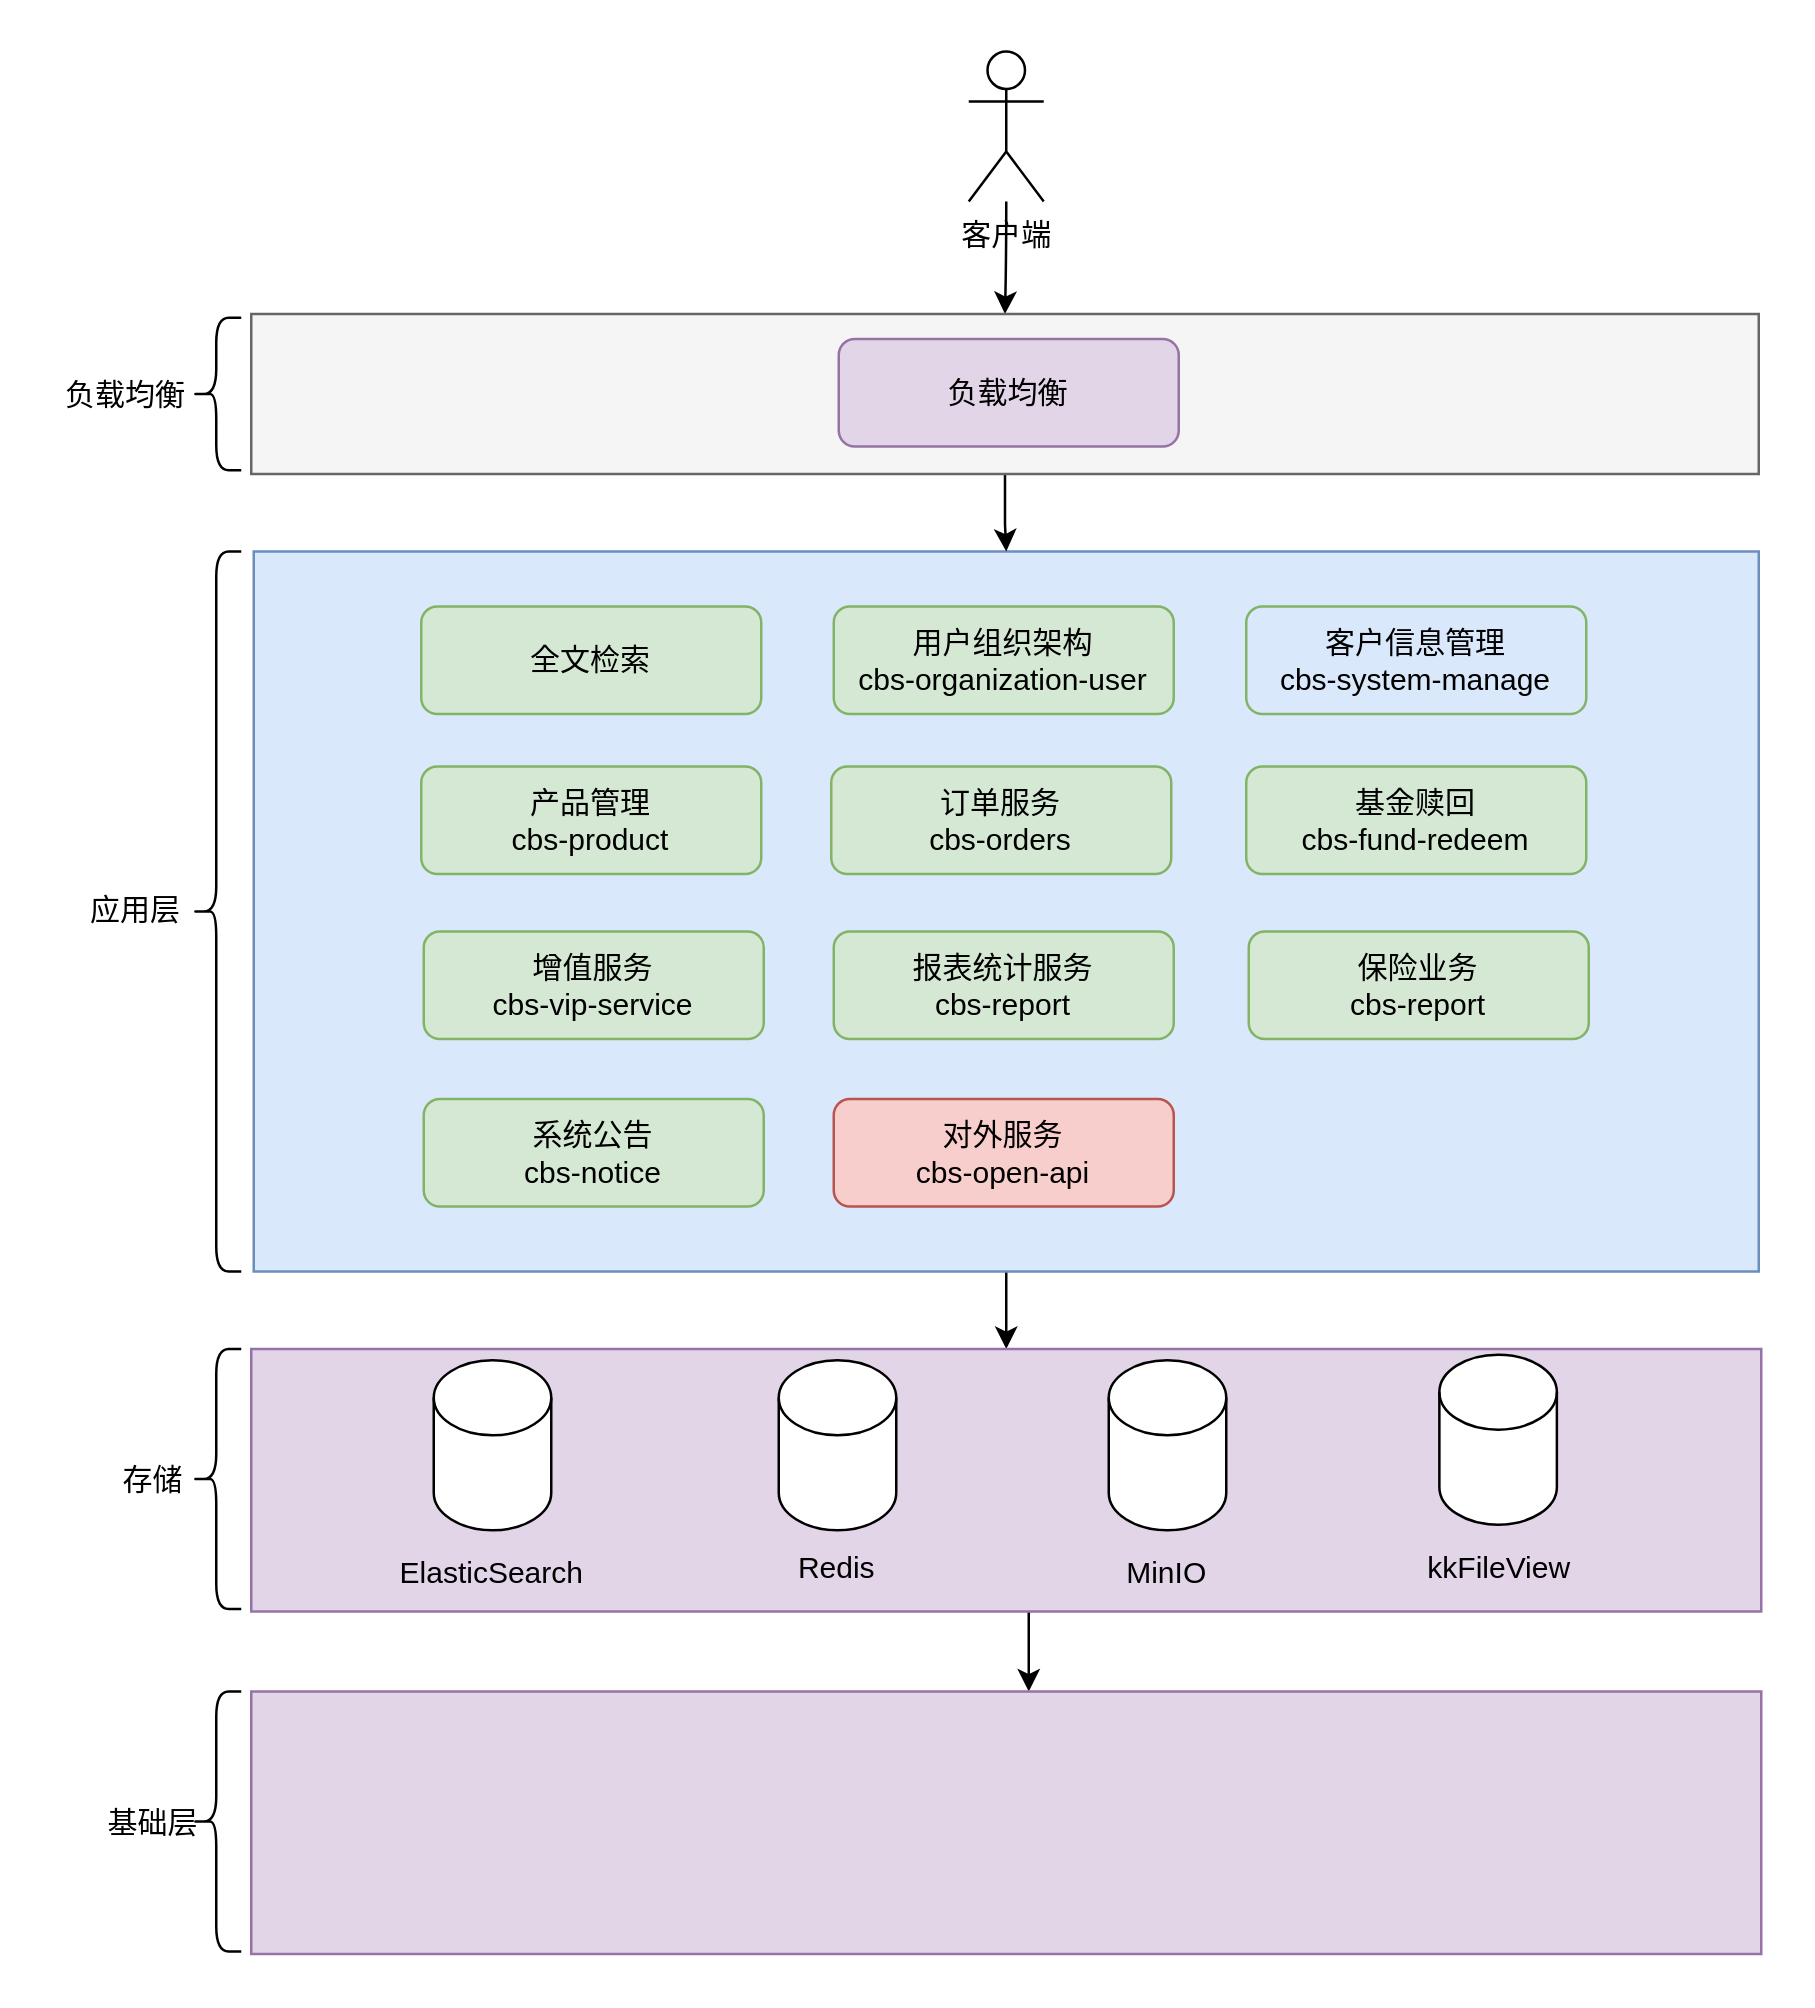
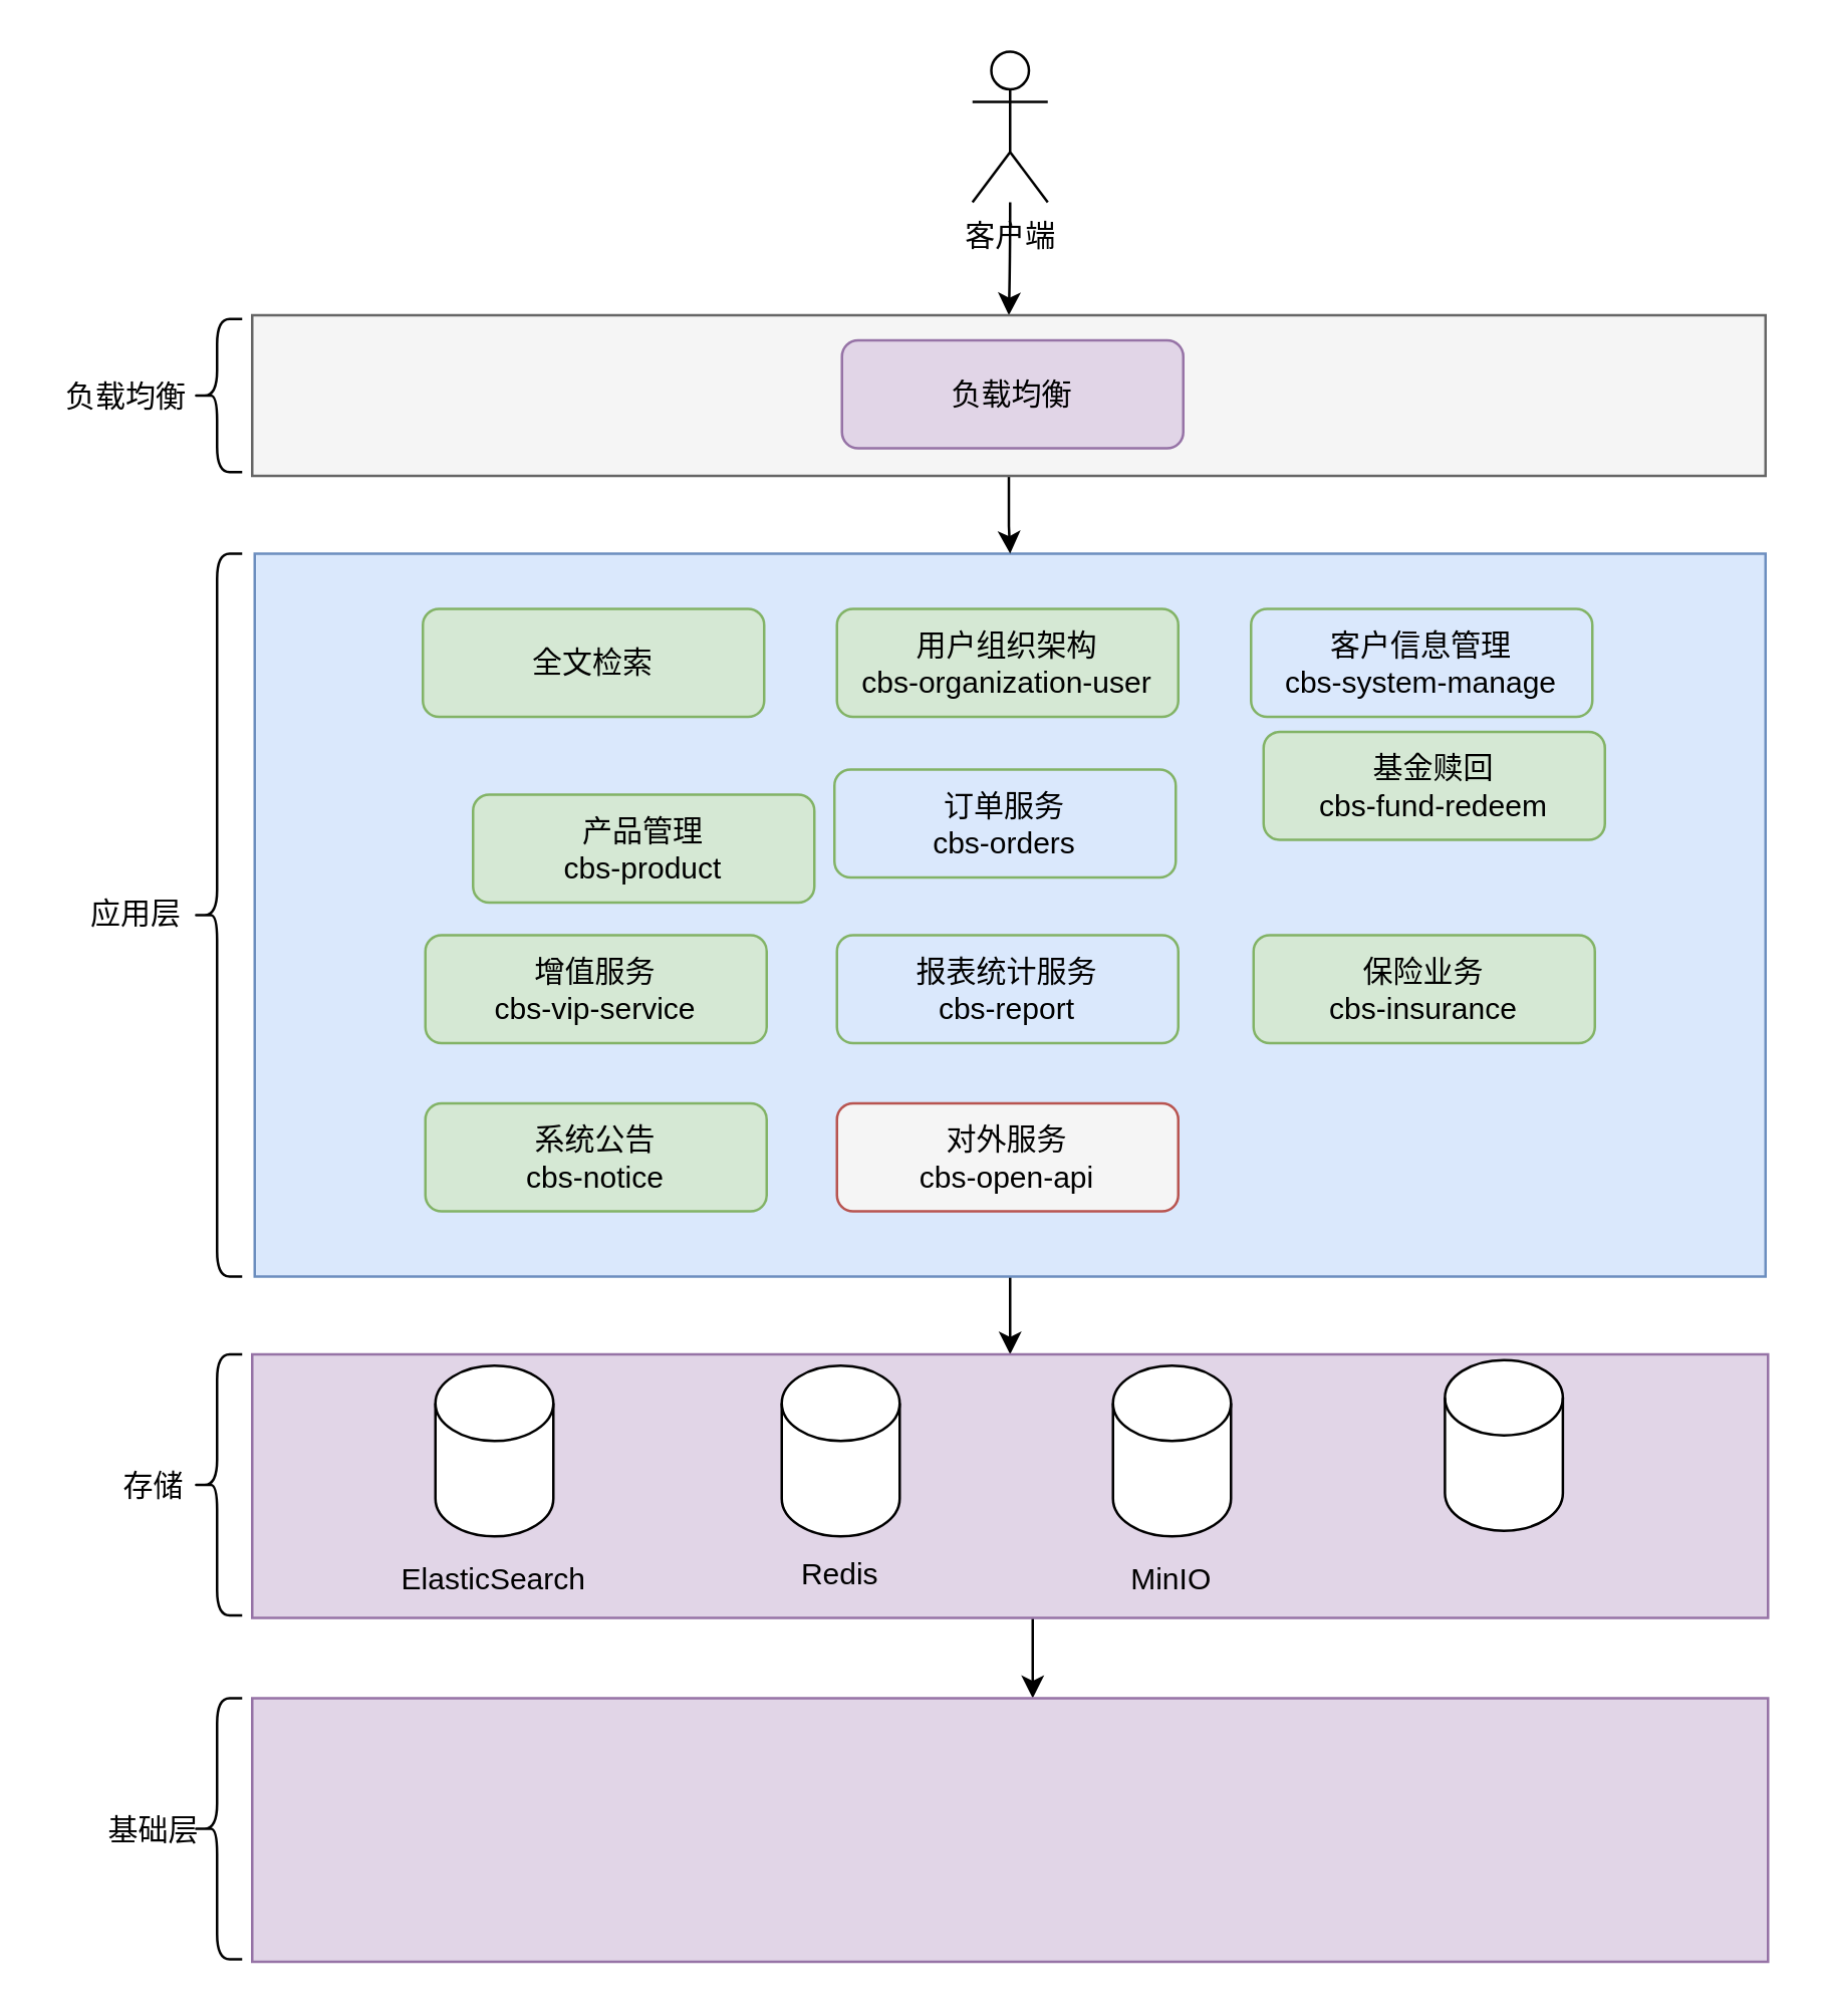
- <mxCell id="7" value="产品管理&lt;br&gt;cbs-product" style="rounded=1;whiteSpace=wrap;html=1;fillColor=#d5e8d4;strokeColor=#82b366;" parent="1" vertex="1"><mxGeometry x="168" y="306" width="136" height="43" as="geometry" /></mxCell>
+ <mxCell id="7" value="产品管理&lt;br&gt;cbs-product" style="rounded=1;whiteSpace=wrap;html=1;fillColor=#d5e8d4;strokeColor=#82b366;" parent="1" vertex="1"><mxGeometry x="188" y="316" width="136" height="43" as="geometry" /></mxCell>
- <mxCell id="10" value="订单服务&lt;br&gt;cbs-orders" style="rounded=1;whiteSpace=wrap;html=1;fillColor=#d5e8d4;strokeColor=#82b366;" parent="1" vertex="1"><mxGeometry x="332" y="306" width="136" height="43" as="geometry" /></mxCell>
+ <mxCell id="10" value="订单服务&lt;br&gt;cbs-orders" style="rounded=1;whiteSpace=wrap;html=1;fillColor=#dae8fc;strokeColor=#82b366;" parent="1" vertex="1"><mxGeometry x="332" y="306" width="136" height="43" as="geometry" /></mxCell>
- <mxCell id="11" value="基金赎回&lt;br&gt;cbs-fund-redeem" style="rounded=1;whiteSpace=wrap;html=1;fillColor=#d5e8d4;strokeColor=#82b366;" parent="1" vertex="1"><mxGeometry x="498" y="306" width="136" height="43" as="geometry" /></mxCell>
+ <mxCell id="11" value="基金赎回&lt;br&gt;cbs-fund-redeem" style="rounded=1;whiteSpace=wrap;html=1;fillColor=#d5e8d4;strokeColor=#82b366;" parent="1" vertex="1"><mxGeometry x="503" y="291" width="136" height="43" as="geometry" /></mxCell>
- <mxCell id="13" value="报表统计服务&lt;br&gt;cbs-report" style="rounded=1;whiteSpace=wrap;html=1;fillColor=#d5e8d4;strokeColor=#82b366;" parent="1" vertex="1"><mxGeometry x="333" y="372" width="136" height="43" as="geometry" /></mxCell>
+ <mxCell id="13" value="报表统计服务&lt;br&gt;cbs-report" style="rounded=1;whiteSpace=wrap;html=1;fillColor=#dae8fc;strokeColor=#82b366;" parent="1" vertex="1"><mxGeometry x="333" y="372" width="136" height="43" as="geometry" /></mxCell>
- <mxCell id="14" value="保险业务&lt;br&gt;cbs-report" style="rounded=1;whiteSpace=wrap;html=1;fillColor=#d5e8d4;strokeColor=#82b366;" parent="1" vertex="1"><mxGeometry x="499" y="372" width="136" height="43" as="geometry" /></mxCell>
+ <mxCell id="14" value="保险业务&lt;br&gt;cbs-insurance" style="rounded=1;whiteSpace=wrap;html=1;fillColor=#d5e8d4;strokeColor=#82b366;" parent="1" vertex="1"><mxGeometry x="499" y="372" width="136" height="43" as="geometry" /></mxCell>
- <mxCell id="16" value="对外服务&lt;br&gt;cbs-open-api" style="rounded=1;whiteSpace=wrap;html=1;fillColor=#f8cecc;strokeColor=#b85450;" parent="1" vertex="1"><mxGeometry x="333" y="439" width="136" height="43" as="geometry" /></mxCell>
+ <mxCell id="16" value="对外服务&lt;br&gt;cbs-open-api" style="rounded=1;whiteSpace=wrap;html=1;fillColor=#f5f5f5;strokeColor=#b85450;" parent="1" vertex="1"><mxGeometry x="333" y="439" width="136" height="43" as="geometry" /></mxCell>
- <mxCell id="38" value="kkFileView" style="text;html=1;align=center;verticalAlign=middle;whiteSpace=wrap;rounded=0;" vertex="1" parent="1"><mxGeometry x="553.5" y="611.75" width="90.5" height="30" as="geometry" /></mxCell>
